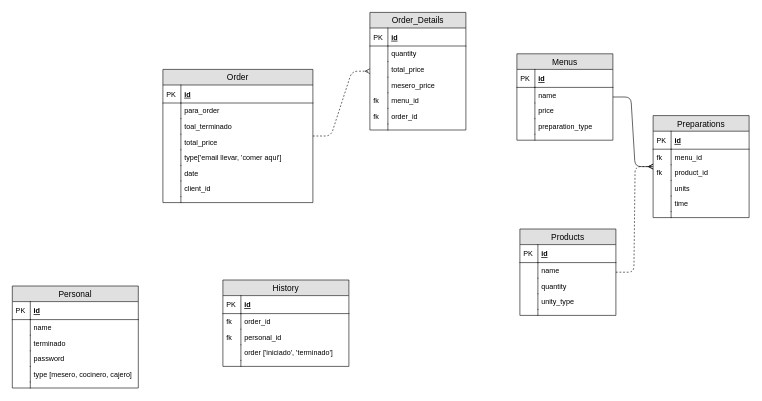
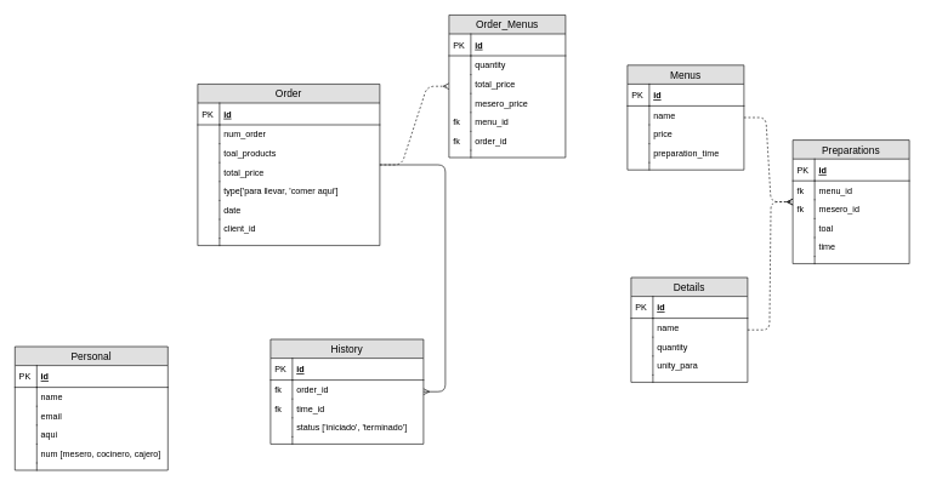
- <mxCell id="15" value="Order_Details" style="swimlane;fontStyle=0;childLayout=stackLayout;horizontal=1;startSize=26;fillColor=#e0e0e0;horizontalStack=0;resizeParent=1;resizeParentMax=0;resizeLast=0;collapsible=1;marginBottom=0;swimlaneFillColor=#ffffff;align=center;fontSize=14;" vertex="1" parent="1"><mxGeometry x="616" y="20" width="160" height="196" as="geometry" /></mxCell>
+ <mxCell id="15" value="Order_Menus" style="swimlane;fontStyle=0;childLayout=stackLayout;horizontal=1;startSize=26;fillColor=#e0e0e0;horizontalStack=0;resizeParent=1;resizeParentMax=0;resizeLast=0;collapsible=1;marginBottom=0;swimlaneFillColor=#ffffff;align=center;fontSize=14;" vertex="1" parent="1"><mxGeometry x="616" y="20" width="160" height="196" as="geometry" /></mxCell>
- <mxCell id="44" value="para_order" style="shape=partialRectangle;top=0;left=0;right=0;bottom=0;align=left;verticalAlign=top;fillColor=none;spacingLeft=34;spacingRight=4;overflow=hidden;rotatable=0;points=[[0,0.5],[1,0.5]];portConstraint=eastwest;dropTarget=0;fontSize=12;" vertex="1" parent="41"><mxGeometry y="56" width="250" height="26" as="geometry" /></mxCell>
+ <mxCell id="44" value="num_order" style="shape=partialRectangle;top=0;left=0;right=0;bottom=0;align=left;verticalAlign=top;fillColor=none;spacingLeft=34;spacingRight=4;overflow=hidden;rotatable=0;points=[[0,0.5],[1,0.5]];portConstraint=eastwest;dropTarget=0;fontSize=12;" vertex="1" parent="41"><mxGeometry y="56" width="250" height="26" as="geometry" /></mxCell>
- <mxCell id="84" value="" style="edgeStyle=entityRelationEdgeStyle;fontSize=12;html=1;endArrow=ERmany;" edge="1" parent="1" source="30" target="70"><mxGeometry width="100" height="100" relative="1" as="geometry"><mxPoint x="551" y="648" as="sourcePoint" /><mxPoint x="651" y="548" as="targetPoint" /></mxGeometry></mxCell>
+ <mxCell id="84" value="" style="edgeStyle=entityRelationEdgeStyle;fontSize=12;html=1;endArrow=ERmany;dashed=1;" edge="1" parent="1" source="30" target="70"><mxGeometry width="100" height="100" relative="1" as="geometry"><mxPoint x="551" y="648" as="sourcePoint" /><mxPoint x="651" y="548" as="targetPoint" /></mxGeometry></mxCell>
- <mxCell id="46" value="toal_terminado" style="shape=partialRectangle;top=0;left=0;right=0;bottom=0;align=left;verticalAlign=top;fillColor=none;spacingLeft=34;spacingRight=4;overflow=hidden;rotatable=0;points=[[0,0.5],[1,0.5]];portConstraint=eastwest;dropTarget=0;fontSize=12;" vertex="1" parent="41"><mxGeometry y="82" width="250" height="26" as="geometry" /></mxCell>
+ <mxCell id="46" value="toal_products" style="shape=partialRectangle;top=0;left=0;right=0;bottom=0;align=left;verticalAlign=top;fillColor=none;spacingLeft=34;spacingRight=4;overflow=hidden;rotatable=0;points=[[0,0.5],[1,0.5]];portConstraint=eastwest;dropTarget=0;fontSize=12;" vertex="1" parent="41"><mxGeometry y="82" width="250" height="26" as="geometry" /></mxCell>
- <mxCell id="37" value="preparation_type" style="shape=partialRectangle;top=0;left=0;right=0;bottom=0;align=left;verticalAlign=top;fillColor=none;spacingLeft=34;spacingRight=4;overflow=hidden;rotatable=0;points=[[0,0.5],[1,0.5]];portConstraint=eastwest;dropTarget=0;fontSize=12;" vertex="1" parent="30"><mxGeometry y="108" width="160" height="26" as="geometry" /></mxCell>
+ <mxCell id="37" value="preparation_time" style="shape=partialRectangle;top=0;left=0;right=0;bottom=0;align=left;verticalAlign=top;fillColor=none;spacingLeft=34;spacingRight=4;overflow=hidden;rotatable=0;points=[[0,0.5],[1,0.5]];portConstraint=eastwest;dropTarget=0;fontSize=12;" vertex="1" parent="30"><mxGeometry y="108" width="160" height="26" as="geometry" /></mxCell>
- <mxCell id="50" value="type['email llevar, 'comer aqui']" style="shape=partialRectangle;top=0;left=0;right=0;bottom=0;align=left;verticalAlign=top;fillColor=none;spacingLeft=34;spacingRight=4;overflow=hidden;rotatable=0;points=[[0,0.5],[1,0.5]];portConstraint=eastwest;dropTarget=0;fontSize=12;" vertex="1" parent="41"><mxGeometry y="134" width="250" height="26" as="geometry" /></mxCell>
+ <mxCell id="50" value="type['para llevar, 'comer aqui']" style="shape=partialRectangle;top=0;left=0;right=0;bottom=0;align=left;verticalAlign=top;fillColor=none;spacingLeft=34;spacingRight=4;overflow=hidden;rotatable=0;points=[[0,0.5],[1,0.5]];portConstraint=eastwest;dropTarget=0;fontSize=12;" vertex="1" parent="41"><mxGeometry y="134" width="250" height="26" as="geometry" /></mxCell>
- <mxCell id="75" value="product_id" style="shape=partialRectangle;top=0;left=0;right=0;bottom=0;align=left;verticalAlign=top;fillColor=none;spacingLeft=34;spacingRight=4;overflow=hidden;rotatable=0;points=[[0,0.5],[1,0.5]];portConstraint=eastwest;dropTarget=0;fontSize=12;" vertex="1" parent="70"><mxGeometry y="82" width="160" height="26" as="geometry" /></mxCell>
+ <mxCell id="75" value="mesero_id" style="shape=partialRectangle;top=0;left=0;right=0;bottom=0;align=left;verticalAlign=top;fillColor=none;spacingLeft=34;spacingRight=4;overflow=hidden;rotatable=0;points=[[0,0.5],[1,0.5]];portConstraint=eastwest;dropTarget=0;fontSize=12;" vertex="1" parent="70"><mxGeometry y="82" width="160" height="26" as="geometry" /></mxCell>
- <mxCell id="77" value="units" style="shape=partialRectangle;top=0;left=0;right=0;bottom=0;align=left;verticalAlign=top;fillColor=none;spacingLeft=34;spacingRight=4;overflow=hidden;rotatable=0;points=[[0,0.5],[1,0.5]];portConstraint=eastwest;dropTarget=0;fontSize=12;" vertex="1" parent="70"><mxGeometry y="108" width="160" height="26" as="geometry" /></mxCell>
+ <mxCell id="77" value="toal" style="shape=partialRectangle;top=0;left=0;right=0;bottom=0;align=left;verticalAlign=top;fillColor=none;spacingLeft=34;spacingRight=4;overflow=hidden;rotatable=0;points=[[0,0.5],[1,0.5]];portConstraint=eastwest;dropTarget=0;fontSize=12;" vertex="1" parent="70"><mxGeometry y="108" width="160" height="26" as="geometry" /></mxCell>
+ <mxCell id="96" value="" style="edgeStyle=entityRelationEdgeStyle;fontSize=12;html=1;endArrow=ERmany;" edge="1" parent="1" source="41" target="85"><mxGeometry width="100" height="100" relative="1" as="geometry"><mxPoint x="141" y="768" as="sourcePoint" /><mxPoint x="241" y="668" as="targetPoint" /></mxGeometry></mxCell>
- <mxCell id="59" value="Products" style="swimlane;fontStyle=0;childLayout=stackLayout;horizontal=1;startSize=26;fillColor=#e0e0e0;horizontalStack=0;resizeParent=1;resizeParentMax=0;resizeLast=0;collapsible=1;marginBottom=0;swimlaneFillColor=#ffffff;align=center;fontSize=14;" vertex="1" parent="1"><mxGeometry x="866" y="381" width="160" height="144" as="geometry" /></mxCell>
+ <mxCell id="59" value="Details" style="swimlane;fontStyle=0;childLayout=stackLayout;horizontal=1;startSize=26;fillColor=#e0e0e0;horizontalStack=0;resizeParent=1;resizeParentMax=0;resizeLast=0;collapsible=1;marginBottom=0;swimlaneFillColor=#ffffff;align=center;fontSize=14;" vertex="1" parent="1"><mxGeometry x="866" y="381" width="160" height="144" as="geometry" /></mxCell>
- <mxCell id="66" value="unity_type" style="shape=partialRectangle;top=0;left=0;right=0;bottom=0;align=left;verticalAlign=top;fillColor=none;spacingLeft=34;spacingRight=4;overflow=hidden;rotatable=0;points=[[0,0.5],[1,0.5]];portConstraint=eastwest;dropTarget=0;fontSize=12;" vertex="1" parent="59"><mxGeometry y="108" width="160" height="26" as="geometry" /></mxCell>
+ <mxCell id="66" value="unity_para" style="shape=partialRectangle;top=0;left=0;right=0;bottom=0;align=left;verticalAlign=top;fillColor=none;spacingLeft=34;spacingRight=4;overflow=hidden;rotatable=0;points=[[0,0.5],[1,0.5]];portConstraint=eastwest;dropTarget=0;fontSize=12;" vertex="1" parent="59"><mxGeometry y="108" width="160" height="26" as="geometry" /></mxCell>
- <mxCell id="90" value="personal_id" style="shape=partialRectangle;top=0;left=0;right=0;bottom=0;align=left;verticalAlign=top;fillColor=none;spacingLeft=34;spacingRight=4;overflow=hidden;rotatable=0;points=[[0,0.5],[1,0.5]];portConstraint=eastwest;dropTarget=0;fontSize=12;" vertex="1" parent="85"><mxGeometry y="82" width="210" height="26" as="geometry" /></mxCell>
+ <mxCell id="90" value="time_id" style="shape=partialRectangle;top=0;left=0;right=0;bottom=0;align=left;verticalAlign=top;fillColor=none;spacingLeft=34;spacingRight=4;overflow=hidden;rotatable=0;points=[[0,0.5],[1,0.5]];portConstraint=eastwest;dropTarget=0;fontSize=12;" vertex="1" parent="85"><mxGeometry y="82" width="210" height="26" as="geometry" /></mxCell>
- <mxCell id="7" value="terminado" style="shape=partialRectangle;top=0;left=0;right=0;bottom=0;align=left;verticalAlign=top;fillColor=none;spacingLeft=34;spacingRight=4;overflow=hidden;rotatable=0;points=[[0,0.5],[1,0.5]];portConstraint=eastwest;dropTarget=0;fontSize=12;" vertex="1" parent="2"><mxGeometry y="82" width="210" height="26" as="geometry" /></mxCell>
+ <mxCell id="7" value="email" style="shape=partialRectangle;top=0;left=0;right=0;bottom=0;align=left;verticalAlign=top;fillColor=none;spacingLeft=34;spacingRight=4;overflow=hidden;rotatable=0;points=[[0,0.5],[1,0.5]];portConstraint=eastwest;dropTarget=0;fontSize=12;" vertex="1" parent="2"><mxGeometry y="82" width="210" height="26" as="geometry" /></mxCell>
- <mxCell id="92" value="order ['iniciado', 'terminado']" style="shape=partialRectangle;top=0;left=0;right=0;bottom=0;align=left;verticalAlign=top;fillColor=none;spacingLeft=34;spacingRight=4;overflow=hidden;rotatable=0;points=[[0,0.5],[1,0.5]];portConstraint=eastwest;dropTarget=0;fontSize=12;" vertex="1" parent="85"><mxGeometry y="108" width="210" height="26" as="geometry" /></mxCell>
+ <mxCell id="92" value="status ['iniciado', 'terminado']" style="shape=partialRectangle;top=0;left=0;right=0;bottom=0;align=left;verticalAlign=top;fillColor=none;spacingLeft=34;spacingRight=4;overflow=hidden;rotatable=0;points=[[0,0.5],[1,0.5]];portConstraint=eastwest;dropTarget=0;fontSize=12;" vertex="1" parent="85"><mxGeometry y="108" width="210" height="26" as="geometry" /></mxCell>
- <mxCell id="9" value="password" style="shape=partialRectangle;top=0;left=0;right=0;bottom=0;align=left;verticalAlign=top;fillColor=none;spacingLeft=34;spacingRight=4;overflow=hidden;rotatable=0;points=[[0,0.5],[1,0.5]];portConstraint=eastwest;dropTarget=0;fontSize=12;" vertex="1" parent="2"><mxGeometry y="108" width="210" height="26" as="geometry" /></mxCell>
+ <mxCell id="9" value="aqui" style="shape=partialRectangle;top=0;left=0;right=0;bottom=0;align=left;verticalAlign=top;fillColor=none;spacingLeft=34;spacingRight=4;overflow=hidden;rotatable=0;points=[[0,0.5],[1,0.5]];portConstraint=eastwest;dropTarget=0;fontSize=12;" vertex="1" parent="2"><mxGeometry y="108" width="210" height="26" as="geometry" /></mxCell>
- <mxCell id="11" value="type [mesero, cocinero, cajero]" style="shape=partialRectangle;top=0;left=0;right=0;bottom=0;align=left;verticalAlign=top;fillColor=none;spacingLeft=34;spacingRight=4;overflow=hidden;rotatable=0;points=[[0,0.5],[1,0.5]];portConstraint=eastwest;dropTarget=0;fontSize=12;" vertex="1" parent="2"><mxGeometry y="134" width="210" height="26" as="geometry" /></mxCell>
+ <mxCell id="11" value="num [mesero, cocinero, cajero]" style="shape=partialRectangle;top=0;left=0;right=0;bottom=0;align=left;verticalAlign=top;fillColor=none;spacingLeft=34;spacingRight=4;overflow=hidden;rotatable=0;points=[[0,0.5],[1,0.5]];portConstraint=eastwest;dropTarget=0;fontSize=12;" vertex="1" parent="2"><mxGeometry y="134" width="210" height="26" as="geometry" /></mxCell>
